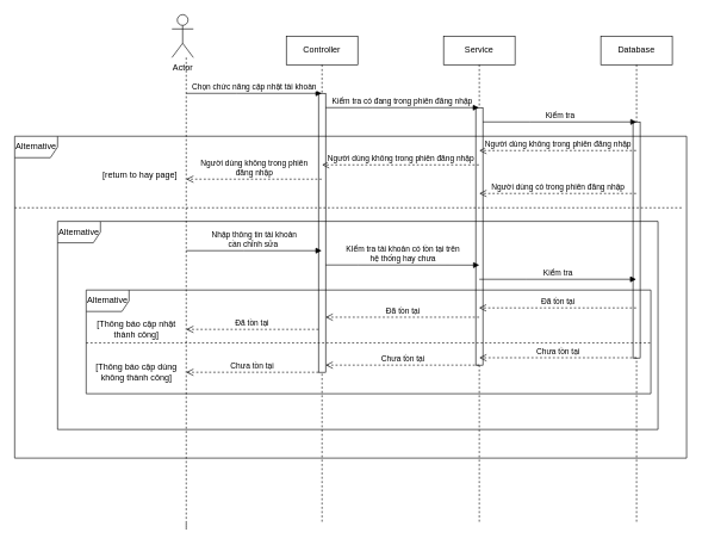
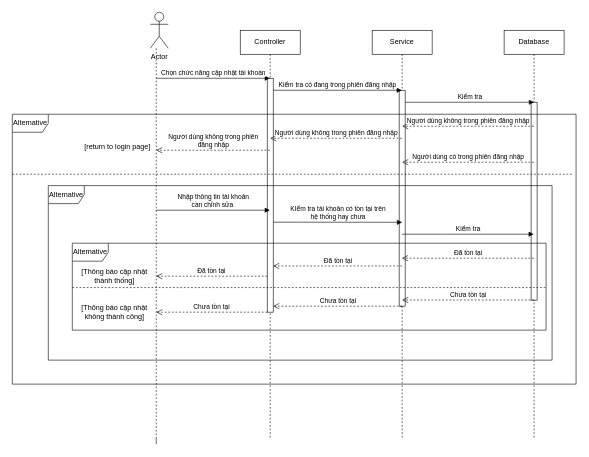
- <mxCell id="5" value="Actor" style="shape=umlActor;verticalLabelPosition=bottom;verticalAlign=top;html=1;" vertex="1" parent="1"><mxGeometry x="240" y="20" width="30" height="60" as="geometry" /></mxCell>
+ <mxCell id="5" value="Actor" style="shape=umlActor;verticalLabelPosition=bottom;verticalAlign=top;html=1;" vertex="1" parent="1"><mxGeometry x="250" y="20" width="30" height="60" as="geometry" /></mxCell>
- <mxCell id="17" value="[return to hay page]" style="text;html=1;align=center;verticalAlign=middle;resizable=0;points=[];autosize=1;strokeColor=none;fillColor=none;" vertex="1" parent="1"><mxGeometry x="130" y="230" width="130" height="30" as="geometry" /></mxCell>
+ <mxCell id="17" value="[return to login page]" style="text;html=1;align=center;verticalAlign=middle;resizable=0;points=[];autosize=1;strokeColor=none;fillColor=none;" vertex="1" parent="1"><mxGeometry x="130" y="230" width="130" height="30" as="geometry" /></mxCell>
- <mxCell id="28" value="[Thông báo cập nhật&lt;div&gt;&lt;span style=&quot;background-color: transparent; color: light-dark(rgb(0, 0, 0), rgb(255, 255, 255));&quot;&gt;thành công]&lt;/span&gt;&lt;/div&gt;" style="text;html=1;align=center;verticalAlign=middle;resizable=0;points=[];autosize=1;strokeColor=none;fillColor=none;" vertex="1" parent="1"><mxGeometry x="125" y="440" width="130" height="40" as="geometry" /></mxCell>
+ <mxCell id="28" value="[Thông báo cập nhật&lt;div&gt;&lt;span style=&quot;background-color: transparent; color: light-dark(rgb(0, 0, 0), rgb(255, 255, 255));&quot;&gt;thành thống]&lt;/span&gt;&lt;/div&gt;" style="text;html=1;align=center;verticalAlign=middle;resizable=0;points=[];autosize=1;strokeColor=none;fillColor=none;" vertex="1" parent="1"><mxGeometry x="125" y="440" width="130" height="40" as="geometry" /></mxCell>
- <mxCell id="33" value="[Thông báo cập dùng&lt;div&gt;không thành công]&lt;/div&gt;" style="text;html=1;align=center;verticalAlign=middle;resizable=0;points=[];autosize=1;strokeColor=none;fillColor=none;" vertex="1" parent="1"><mxGeometry x="125" y="500" width="130" height="40" as="geometry" /></mxCell>
+ <mxCell id="33" value="[Thông báo cập nhật&lt;div&gt;không thành công]&lt;/div&gt;" style="text;html=1;align=center;verticalAlign=middle;resizable=0;points=[];autosize=1;strokeColor=none;fillColor=none;" vertex="1" parent="1"><mxGeometry x="125" y="500" width="130" height="40" as="geometry" /></mxCell>
